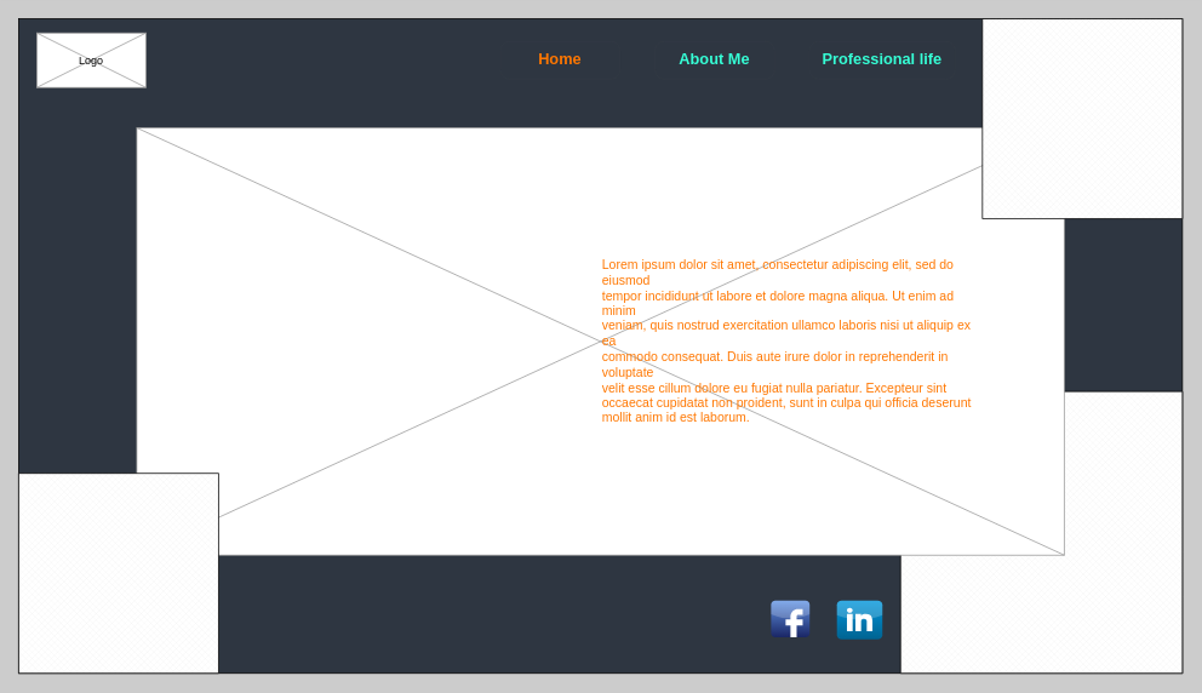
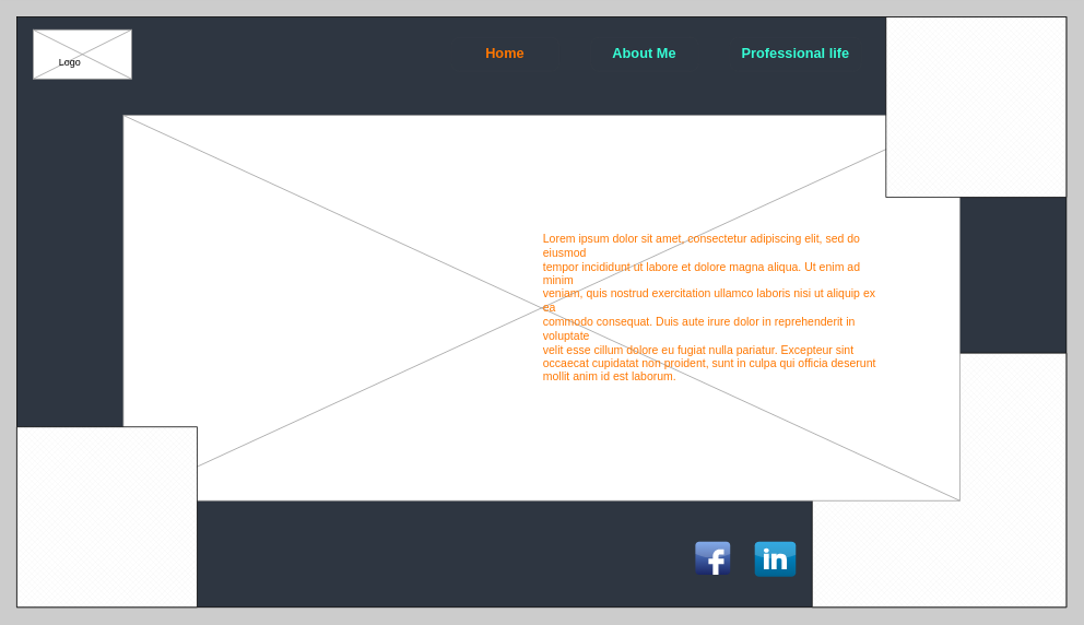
- <mxCell id="4" value="Logo" style="text;html=1;strokeColor=none;fillColor=none;align=center;verticalAlign=middle;whiteSpace=wrap;rounded=0;" parent="1" vertex="1"><mxGeometry x="70" y="50.63" width="60" height="30" as="geometry" /></mxCell>
+ <mxCell id="4" value="Logo" style="text;html=1;strokeColor=none;fillColor=none;align=center;verticalAlign=middle;whiteSpace=wrap;rounded=0;" parent="1" vertex="1"><mxGeometry x="55" y="60.63" width="60" height="30" as="geometry" /></mxCell>
